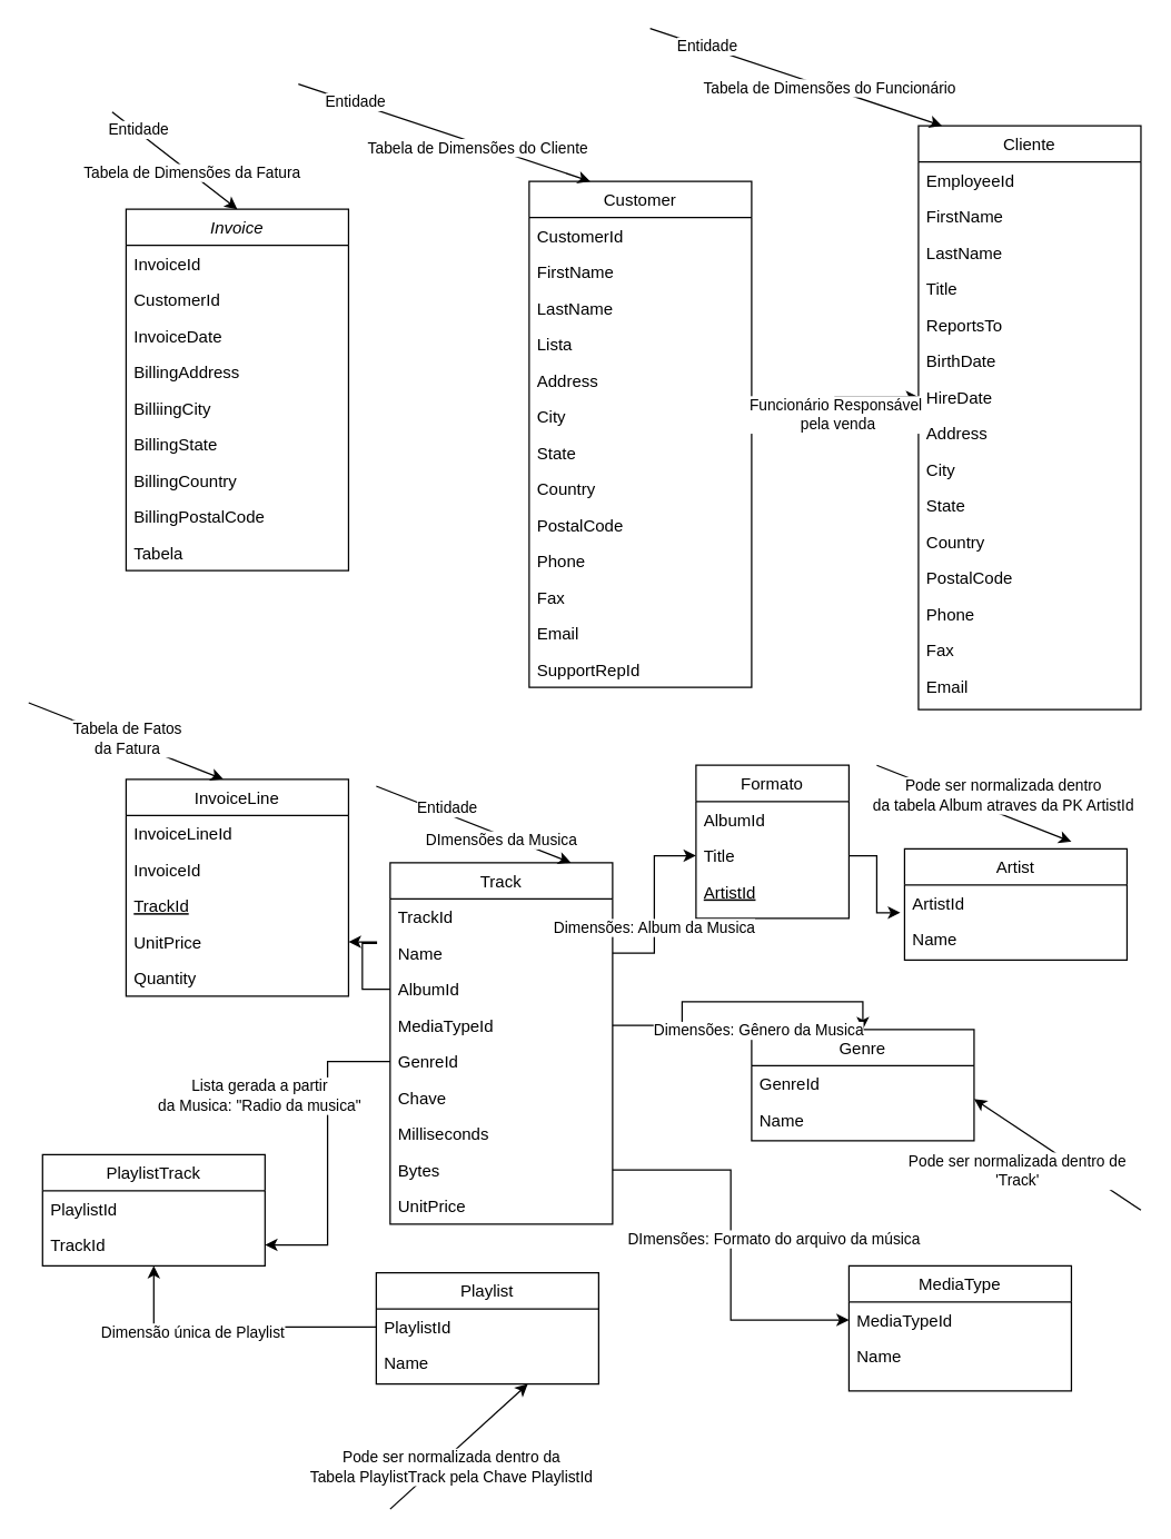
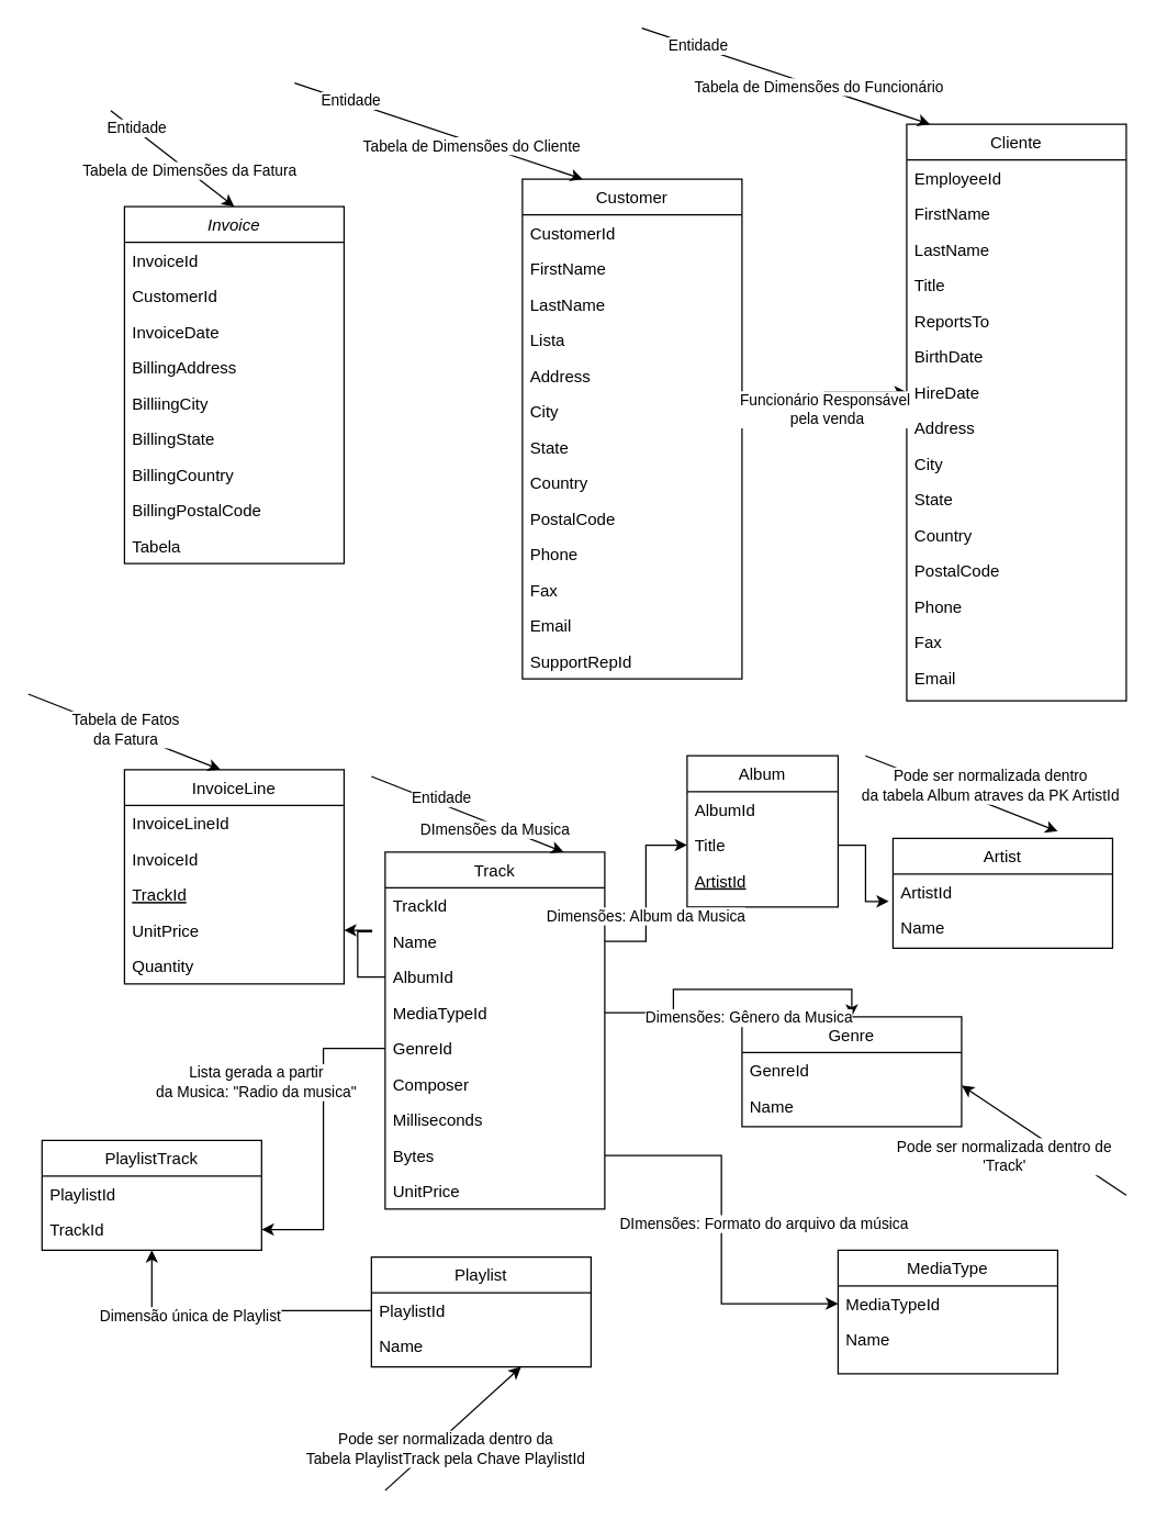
- <mxCell id="63" value="Formato" style="swimlane;fontStyle=0;align=center;verticalAlign=top;childLayout=stackLayout;horizontal=1;startSize=26;horizontalStack=0;resizeParent=1;resizeLast=0;collapsible=1;marginBottom=0;rounded=0;shadow=0;strokeWidth=1;" vertex="1" parent="1"><mxGeometry x="500" y="550" width="110" height="110" as="geometry"><mxRectangle x="130" y="380" width="160" height="26" as="alternateBounds" /></mxGeometry></mxCell>
+ <mxCell id="63" value="Album" style="swimlane;fontStyle=0;align=center;verticalAlign=top;childLayout=stackLayout;horizontal=1;startSize=26;horizontalStack=0;resizeParent=1;resizeLast=0;collapsible=1;marginBottom=0;rounded=0;shadow=0;strokeWidth=1;" vertex="1" parent="1"><mxGeometry x="500" y="550" width="110" height="110" as="geometry"><mxRectangle x="130" y="380" width="160" height="26" as="alternateBounds" /></mxGeometry></mxCell>
- <mxCell id="24" value="Chave" style="text;align=left;verticalAlign=top;spacingLeft=4;spacingRight=4;overflow=hidden;rotatable=0;points=[[0,0.5],[1,0.5]];portConstraint=eastwest;" vertex="1" parent="18"><mxGeometry y="156" width="160" height="26" as="geometry" /></mxCell>
+ <mxCell id="24" value="Composer" style="text;align=left;verticalAlign=top;spacingLeft=4;spacingRight=4;overflow=hidden;rotatable=0;points=[[0,0.5],[1,0.5]];portConstraint=eastwest;" vertex="1" parent="18"><mxGeometry y="156" width="160" height="26" as="geometry" /></mxCell>
